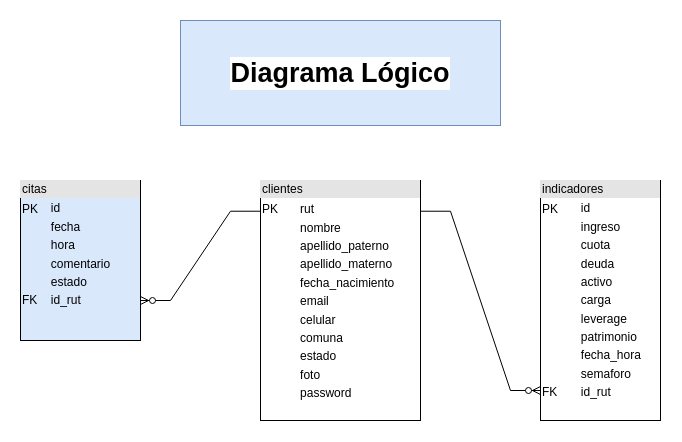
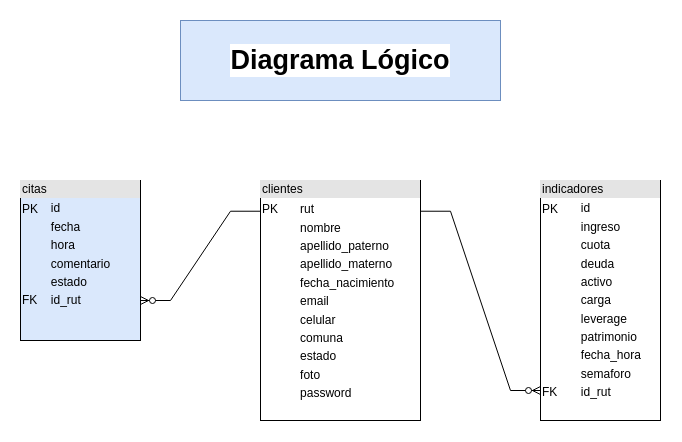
- <mxCell id="7" value="Diagrama Lógico" style="text;html=1;strokeColor=#6c8ebf;fillColor=#dae8fc;align=center;verticalAlign=middle;whiteSpace=wrap;rounded=0;fontSize=27;fontStyle=1;labelBackgroundColor=default;labelBorderColor=none;" parent="1" vertex="1"><mxGeometry x="180" y="20" width="320" height="105" as="geometry" /></mxCell>
+ <mxCell id="7" value="Diagrama Lógico" style="text;html=1;strokeColor=#6c8ebf;fillColor=#dae8fc;align=center;verticalAlign=middle;whiteSpace=wrap;rounded=0;fontSize=27;fontStyle=1;labelBackgroundColor=default;labelBorderColor=none;" parent="1" vertex="1"><mxGeometry x="180" y="20" width="320" height="80" as="geometry" /></mxCell>
